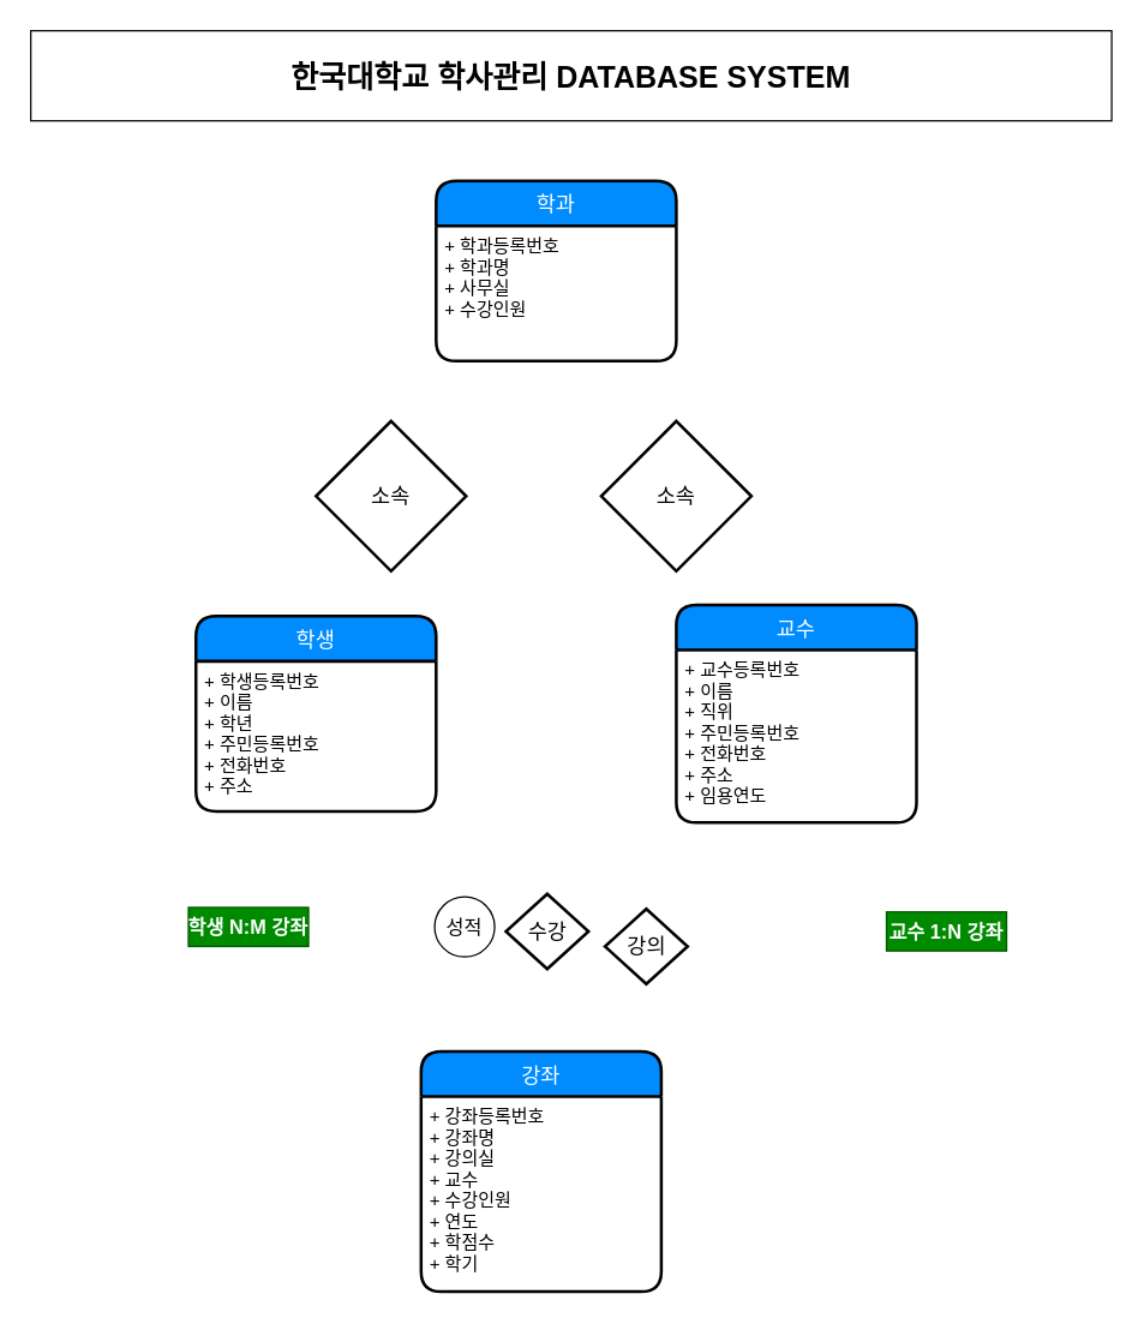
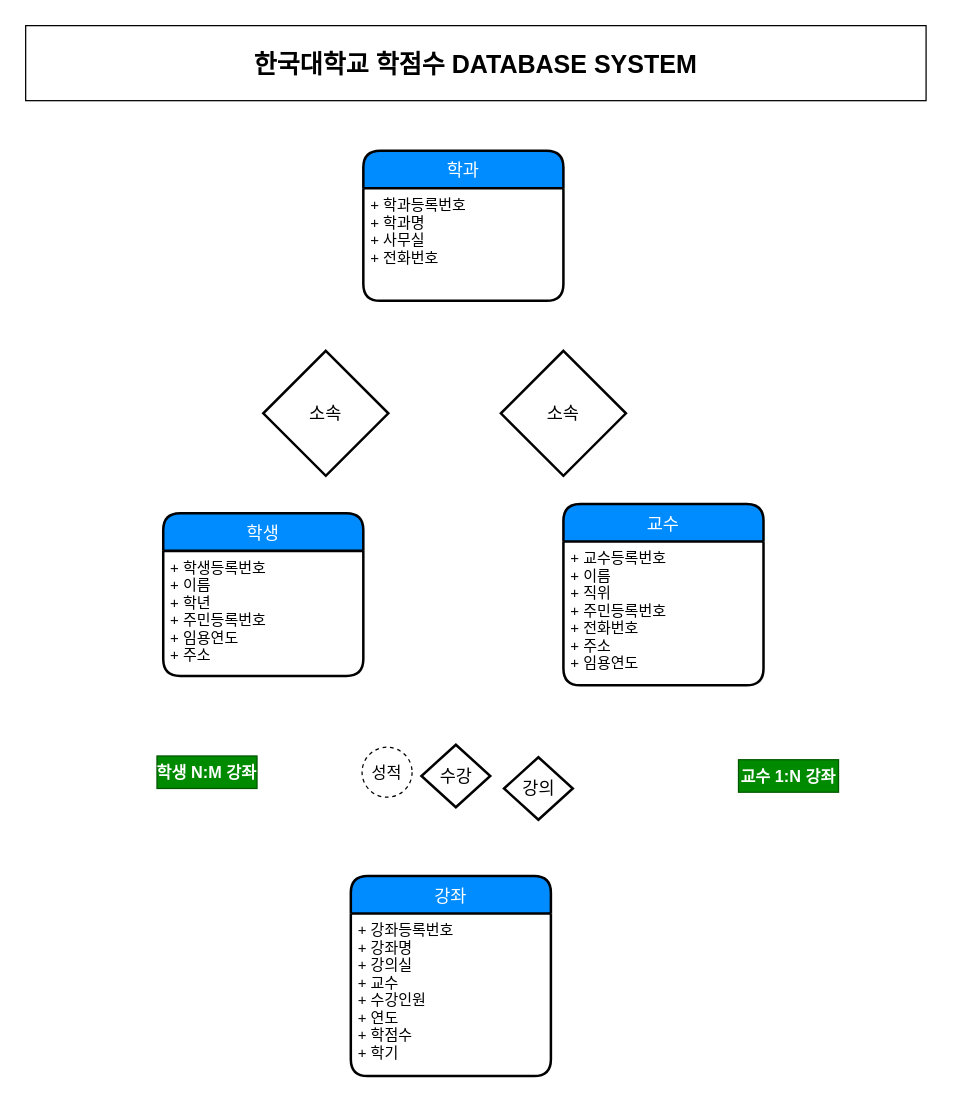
- <mxCell id="2" value="&lt;b&gt;&lt;font style=&quot;font-size: 20px&quot;&gt;한국대학교 학사관리 DATABASE SYSTEM&lt;/font&gt;&lt;/b&gt;" style="rounded=0;whiteSpace=wrap;html=1;" parent="1" vertex="1"><mxGeometry x="20" y="20" width="720" height="60" as="geometry" /></mxCell>
+ <mxCell id="2" value="&lt;b&gt;&lt;font style=&quot;font-size: 20px&quot;&gt;한국대학교 학점수 DATABASE SYSTEM&lt;/font&gt;&lt;/b&gt;" style="rounded=0;whiteSpace=wrap;html=1;" parent="1" vertex="1"><mxGeometry x="20" y="20" width="720" height="60" as="geometry" /></mxCell>
- <mxCell id="8" value="+ 학과등록번호&#10;+ 학과명&#10;+ 사무실&#10;+ 수강인원" style="align=left;strokeColor=none;fillColor=none;spacingLeft=4;fontSize=12;verticalAlign=top;resizable=0;rotatable=0;part=1;" parent="7" vertex="1"><mxGeometry y="30" width="160" height="90" as="geometry" /></mxCell>
+ <mxCell id="8" value="+ 학과등록번호&#10;+ 학과명&#10;+ 사무실&#10;+ 전화번호" style="align=left;strokeColor=none;fillColor=none;spacingLeft=4;fontSize=12;verticalAlign=top;resizable=0;rotatable=0;part=1;" parent="7" vertex="1"><mxGeometry y="30" width="160" height="90" as="geometry" /></mxCell>
- <mxCell id="4" value="+ 학생등록번호&#10;+ 이름&#10;+ 학년&#10;+ 주민등록번호&#10;+ 전화번호&#10;+ 주소" style="align=left;strokeColor=none;fillColor=none;spacingLeft=4;fontSize=12;verticalAlign=top;resizable=0;rotatable=0;part=1;" parent="3" vertex="1"><mxGeometry y="30" width="160" height="100" as="geometry" /></mxCell>
+ <mxCell id="4" value="+ 학생등록번호&#10;+ 이름&#10;+ 학년&#10;+ 주민등록번호&#10;+ 임용연도&#10;+ 주소" style="align=left;strokeColor=none;fillColor=none;spacingLeft=4;fontSize=12;verticalAlign=top;resizable=0;rotatable=0;part=1;" parent="3" vertex="1"><mxGeometry y="30" width="160" height="100" as="geometry" /></mxCell>
- <mxCell id="16" value="성적" style="ellipse;whiteSpace=wrap;html=1;aspect=fixed;fontSize=13;" parent="1" vertex="1"><mxGeometry x="289" y="597" width="40" height="40" as="geometry" /></mxCell>
+ <mxCell id="16" value="성적" style="ellipse;whiteSpace=wrap;html=1;aspect=fixed;fontSize=13;dashed=1;" parent="1" vertex="1"><mxGeometry x="289" y="597" width="40" height="40" as="geometry" /></mxCell>
